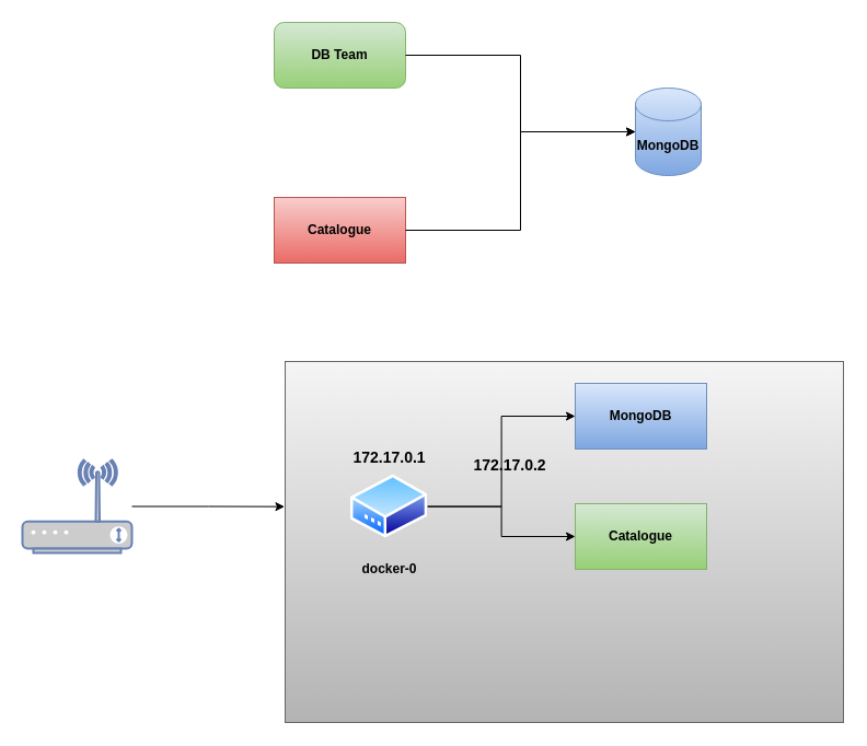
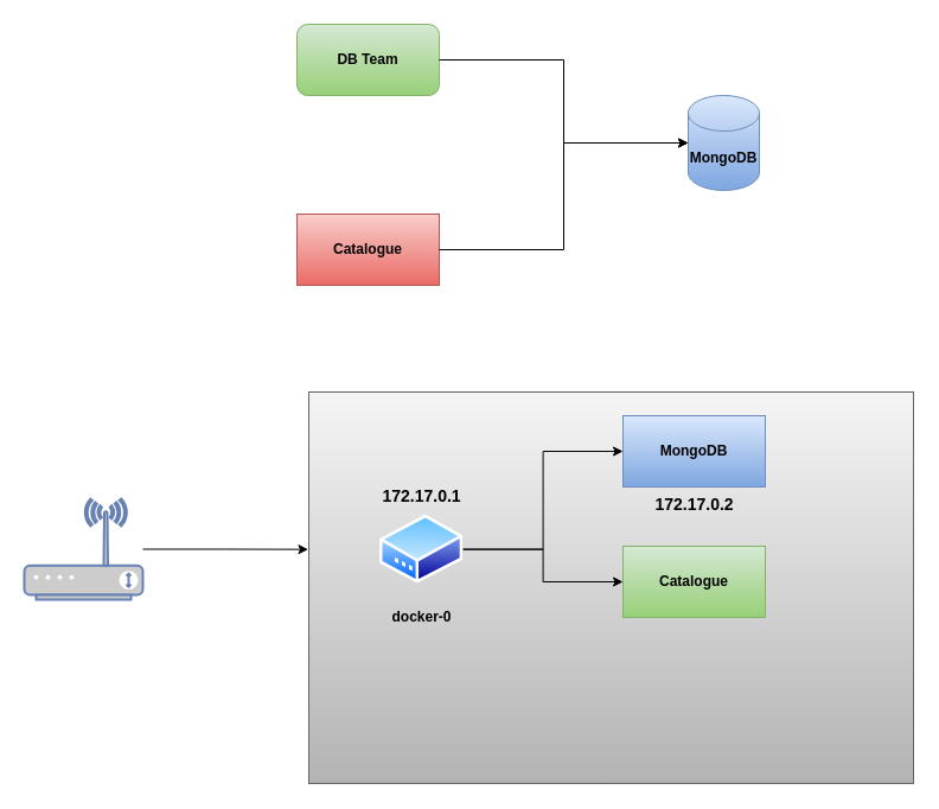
- <mxCell id="16" value="&lt;font style=&quot;font-size: 14px;&quot;&gt;&lt;b&gt;172.17.0.2&lt;/b&gt;&lt;/font&gt;" style="text;html=1;align=center;verticalAlign=middle;resizable=0;points=[];autosize=1;strokeColor=none;fillColor=none;" vertex="1" parent="1"><mxGeometry x="420" y="410" width="90" height="30" as="geometry" /></mxCell>
+ <mxCell id="16" value="&lt;font style=&quot;font-size: 14px;&quot;&gt;&lt;b&gt;172.17.0.2&lt;/b&gt;&lt;/font&gt;" style="text;html=1;align=center;verticalAlign=middle;resizable=0;points=[];autosize=1;strokeColor=none;fillColor=none;" vertex="1" parent="1"><mxGeometry x="540" y="410" width="90" height="30" as="geometry" /></mxCell>
